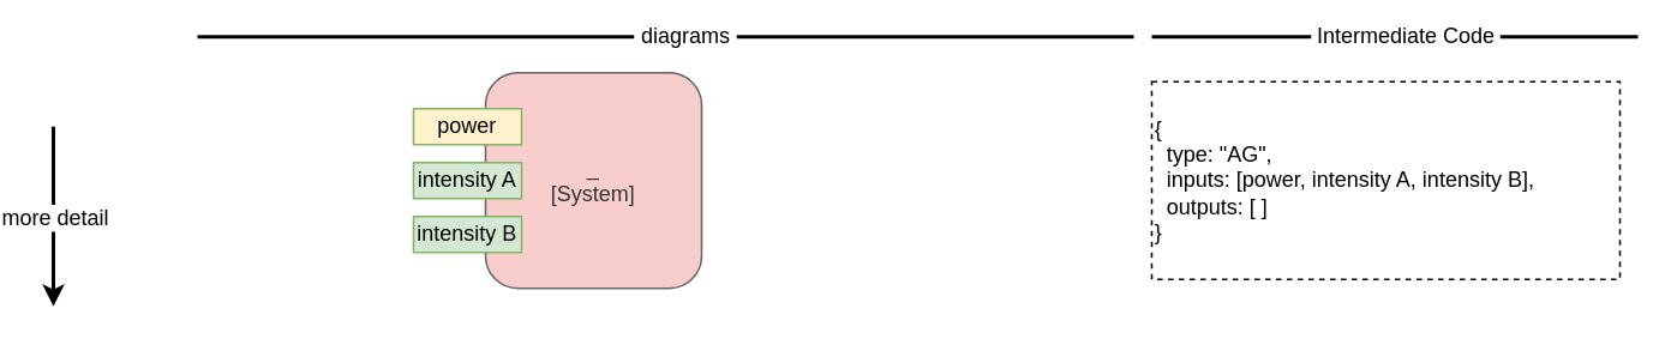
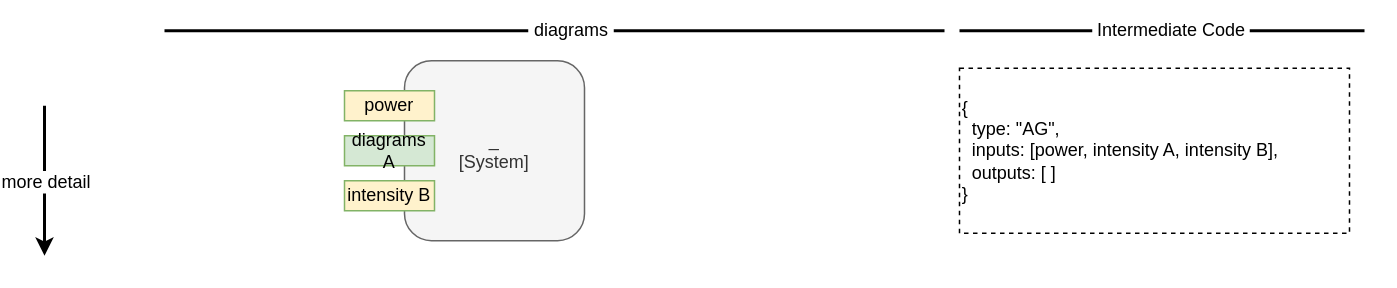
- <mxCell id="4" value="intensity A" style="rounded=0;whiteSpace=wrap;html=1;fillColor=#d5e8d4;strokeColor=#82b366;" vertex="1" parent="1"><mxGeometry x="220" y="90" width="60" height="20" as="geometry" /></mxCell>
+ <mxCell id="4" value="diagrams A" style="rounded=0;whiteSpace=wrap;html=1;fillColor=#d5e8d4;strokeColor=#82b366;" vertex="1" parent="1"><mxGeometry x="220" y="90" width="60" height="20" as="geometry" /></mxCell>
- <mxCell id="2" value="_&lt;br&gt;[System]" style="rounded=1;whiteSpace=wrap;html=1;fillColor=#f8cecc;strokeColor=#666666;fontColor=#333333;" vertex="1" parent="1"><mxGeometry x="260" y="40" width="120" height="120" as="geometry" /></mxCell>
+ <mxCell id="2" value="_&lt;br&gt;[System]" style="rounded=1;whiteSpace=wrap;html=1;fillColor=#f5f5f5;strokeColor=#666666;fontColor=#333333;" vertex="1" parent="1"><mxGeometry x="260" y="40" width="120" height="120" as="geometry" /></mxCell>
- <mxCell id="5" value="intensity B" style="rounded=0;whiteSpace=wrap;html=1;fillColor=#d5e8d4;strokeColor=#82b366;" vertex="1" parent="1"><mxGeometry x="220" y="120" width="60" height="20" as="geometry" /></mxCell>
+ <mxCell id="5" value="intensity B" style="rounded=0;whiteSpace=wrap;html=1;fillColor=#fff2cc;strokeColor=#82b366;" vertex="1" parent="1"><mxGeometry x="220" y="120" width="60" height="20" as="geometry" /></mxCell>
